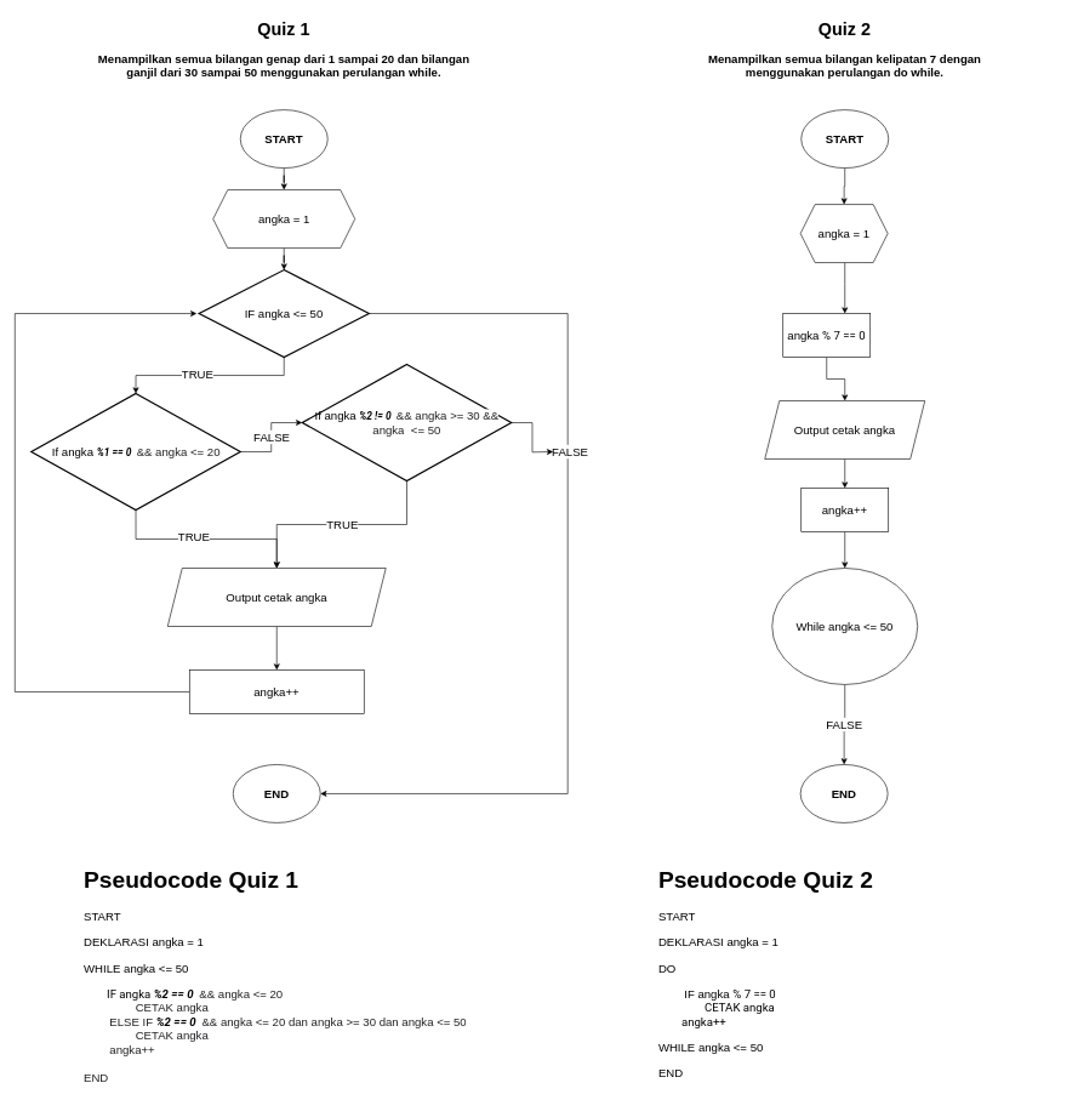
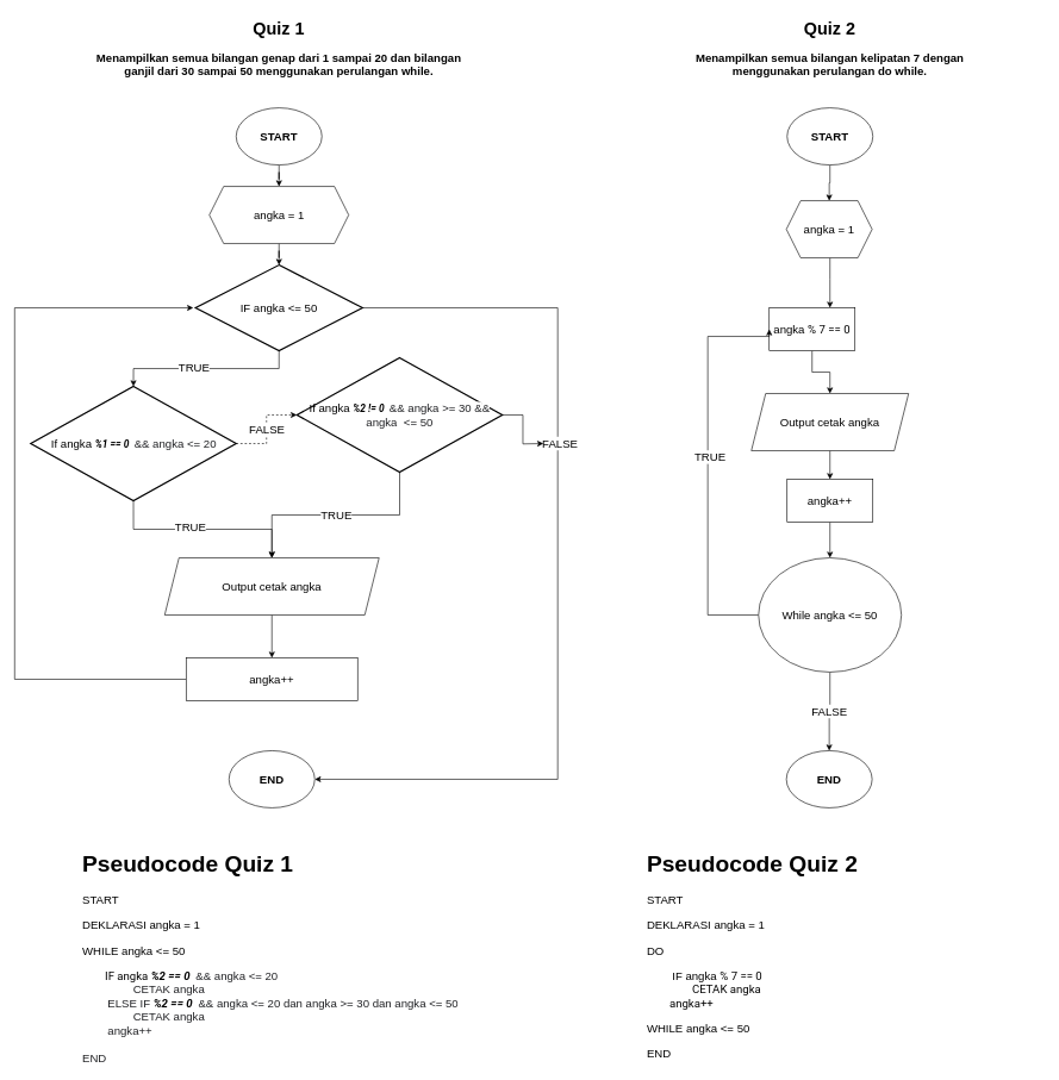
+ <mxCell id="24" style="edgeStyle=orthogonalEdgeStyle;rounded=0;orthogonalLoop=1;jettySize=auto;html=1;exitX=0;exitY=0.5;exitDx=0;exitDy=0;entryX=0;entryY=0.5;entryDx=0;entryDy=0;fontSize=16;" parent="1" source="26" target="20" edge="1"><mxGeometry relative="1" as="geometry"><Array as="points"><mxPoint x="990" y="860" /><mxPoint x="990" y="470" /></Array></mxGeometry></mxCell>
+ <mxCell id="25" value="TRUE" style="edgeLabel;html=1;align=center;verticalAlign=middle;resizable=0;points=[];fontSize=16;" parent="24" vertex="1" connectable="0"><mxGeometry x="0.052" y="-2" relative="1" as="geometry"><mxPoint as="offset" /></mxGeometry></mxCell>
- <mxCell id="30" value="FALSE" style="edgeStyle=orthogonalEdgeStyle;rounded=0;orthogonalLoop=1;jettySize=auto;html=1;fontSize=16;" parent="1" source="33" target="36" edge="1"><mxGeometry relative="1" as="geometry" /></mxCell>
+ <mxCell id="30" value="FALSE" style="edgeStyle=orthogonalEdgeStyle;rounded=0;orthogonalLoop=1;jettySize=auto;html=1;fontSize=16;dashed=1;" parent="1" source="33" target="36" edge="1"><mxGeometry relative="1" as="geometry" /></mxCell>
